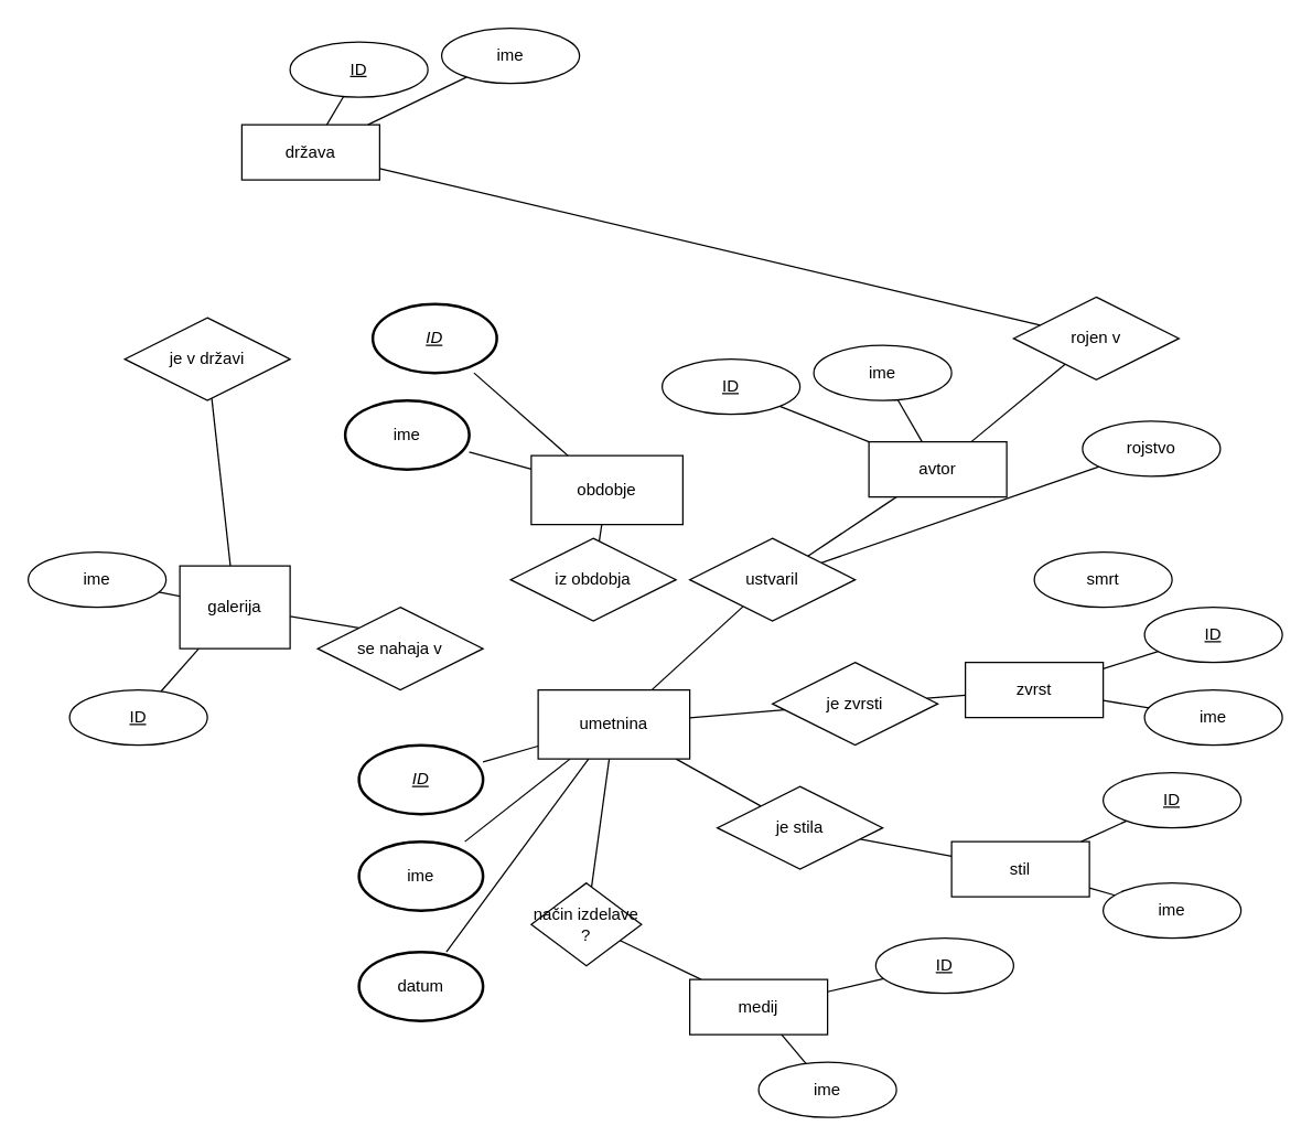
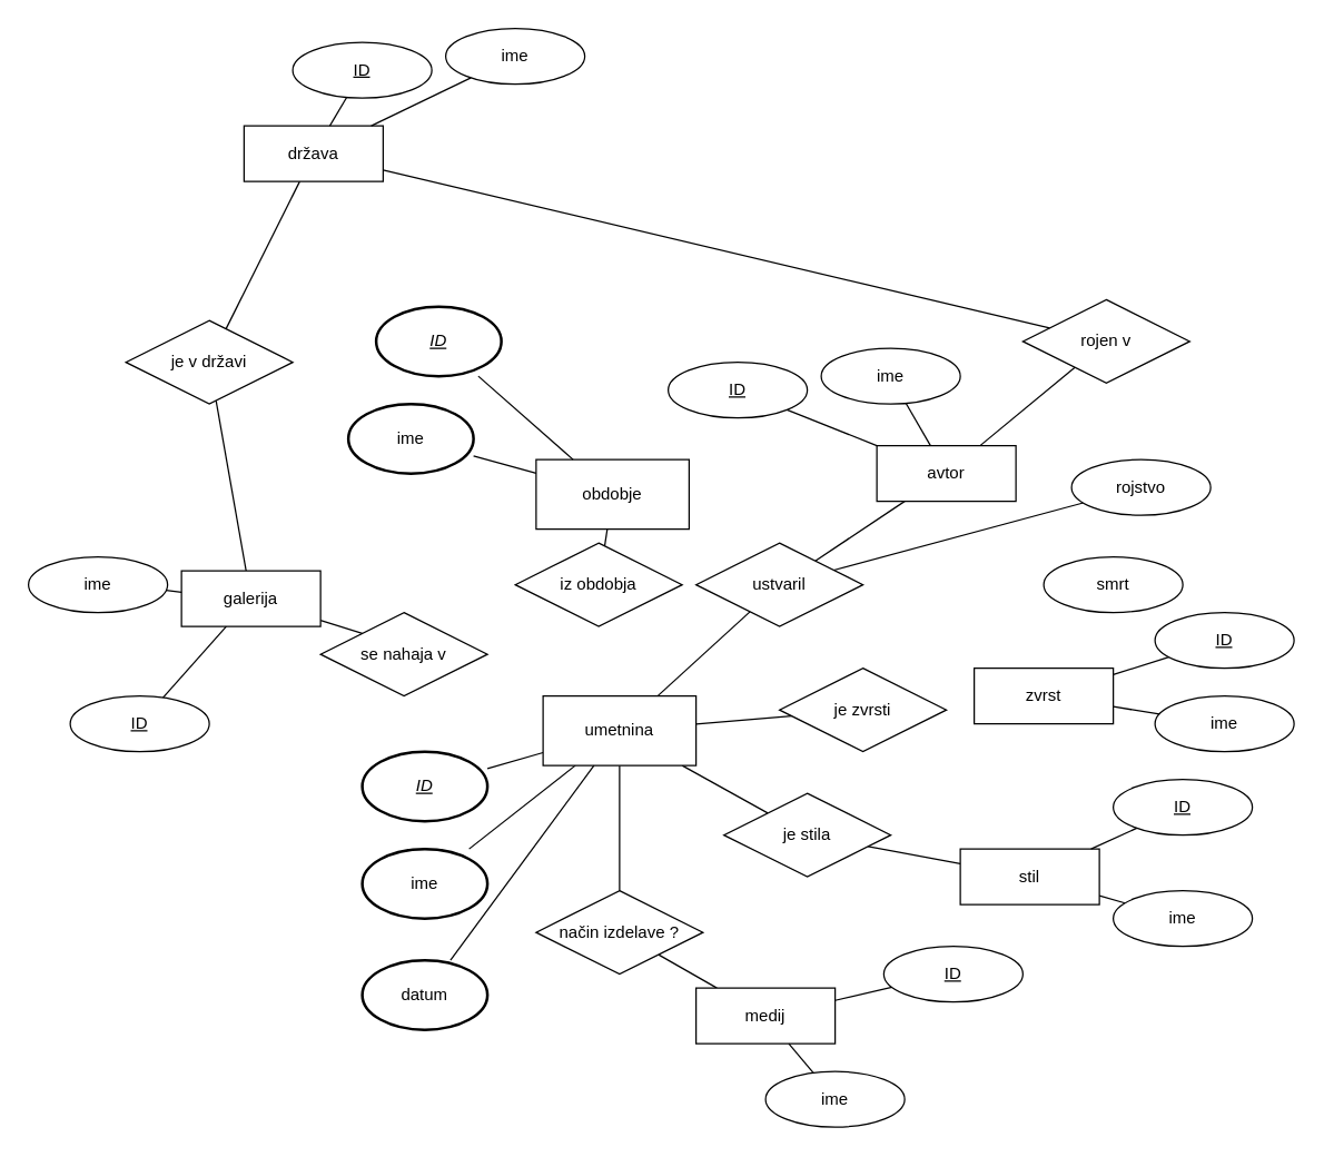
+ <mxCell id="61" style="edgeStyle=none;rounded=0;jumpSize=0;orthogonalLoop=1;jettySize=auto;html=1;startArrow=none;startFill=0;startSize=0;endArrow=none;endFill=0;endSize=0;targetPerimeterSpacing=0;strokeColor=#000000;strokeWidth=1;" edge="1" parent="1" source="62" target="64"><mxGeometry relative="1" as="geometry" /></mxCell>
- <mxCell id="34" value="rojstvo" style="ellipse;whiteSpace=wrap;html=1;align=center;" vertex="1" parent="1"><mxGeometry x="785" y="305" width="100" height="40" as="geometry" /></mxCell>
+ <mxCell id="34" value="rojstvo" style="ellipse;whiteSpace=wrap;html=1;align=center;" vertex="1" parent="1"><mxGeometry x="770" y="330" width="100" height="40" as="geometry" /></mxCell>
- <mxCell id="54" value="galerija" style="whiteSpace=wrap;html=1;align=center;" vertex="1" parent="1"><mxGeometry x="130" y="410" width="80" height="60" as="geometry" /></mxCell>
+ <mxCell id="54" value="galerija" style="whiteSpace=wrap;html=1;align=center;" vertex="1" parent="1"><mxGeometry x="130" y="410" width="100" height="40" as="geometry" /></mxCell>
- <mxCell id="36" style="edgeStyle=none;rounded=0;jumpSize=0;orthogonalLoop=1;jettySize=auto;html=1;startArrow=none;startFill=0;startSize=0;endArrow=none;endFill=0;endSize=0;targetPerimeterSpacing=0;strokeColor=#000000;strokeWidth=1;" edge="1" parent="1" source="37" target="22"><mxGeometry relative="1" as="geometry" /></mxCell>
- <mxCell id="26" value="način izdelave ?" style="shape=rhombus;perimeter=rhombusPerimeter;whiteSpace=wrap;html=1;align=center;" vertex="1" parent="1"><mxGeometry x="385" y="640" width="80" height="60" as="geometry" /></mxCell>
+ <mxCell id="26" value="način izdelave ?" style="shape=rhombus;perimeter=rhombusPerimeter;whiteSpace=wrap;html=1;align=center;" vertex="1" parent="1"><mxGeometry x="385" y="640" width="120" height="60" as="geometry" /></mxCell>
